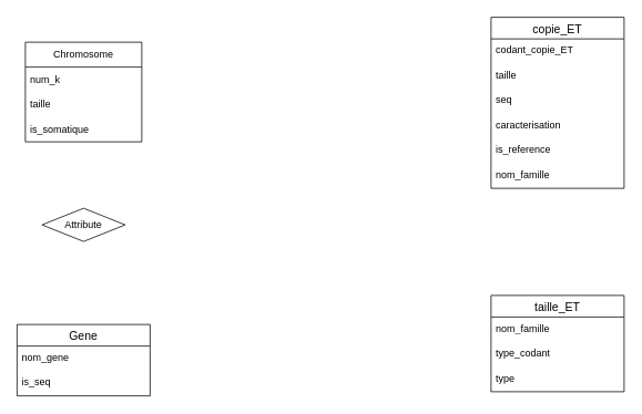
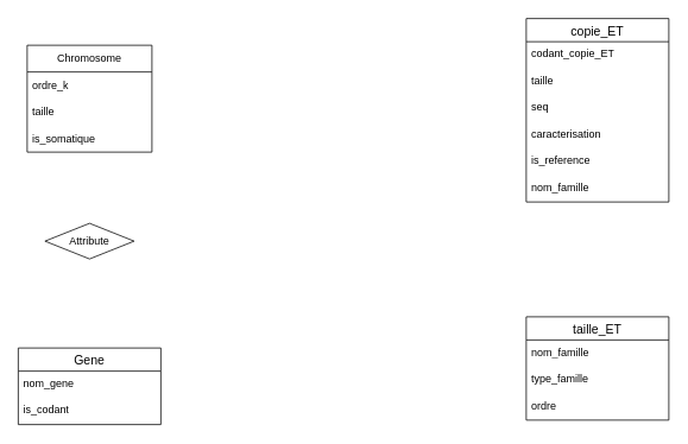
- <mxCell id="3" value="num_k" style="text;strokeColor=none;fillColor=none;align=left;verticalAlign=middle;spacingLeft=4;spacingRight=4;overflow=hidden;points=[[0,0.5],[1,0.5]];portConstraint=eastwest;rotatable=0;whiteSpace=wrap;html=1;" vertex="1" parent="2"><mxGeometry y="30" width="140" height="30" as="geometry" /></mxCell>
+ <mxCell id="3" value="ordre_k" style="text;strokeColor=none;fillColor=none;align=left;verticalAlign=middle;spacingLeft=4;spacingRight=4;overflow=hidden;points=[[0,0.5],[1,0.5]];portConstraint=eastwest;rotatable=0;whiteSpace=wrap;html=1;" vertex="1" parent="2"><mxGeometry y="30" width="140" height="30" as="geometry" /></mxCell>
- <mxCell id="8" value="type_codant" style="text;strokeColor=none;fillColor=none;spacingLeft=4;spacingRight=4;overflow=hidden;rotatable=0;points=[[0,0.5],[1,0.5]];portConstraint=eastwest;fontSize=12;whiteSpace=wrap;html=1;" vertex="1" parent="6"><mxGeometry y="56" width="160" height="30" as="geometry" /></mxCell>
+ <mxCell id="8" value="type_famille" style="text;strokeColor=none;fillColor=none;spacingLeft=4;spacingRight=4;overflow=hidden;rotatable=0;points=[[0,0.5],[1,0.5]];portConstraint=eastwest;fontSize=12;whiteSpace=wrap;html=1;" vertex="1" parent="6"><mxGeometry y="56" width="160" height="30" as="geometry" /></mxCell>
- <mxCell id="9" value="type" style="text;strokeColor=none;fillColor=none;spacingLeft=4;spacingRight=4;overflow=hidden;rotatable=0;points=[[0,0.5],[1,0.5]];portConstraint=eastwest;fontSize=12;whiteSpace=wrap;html=1;" vertex="1" parent="6"><mxGeometry y="86" width="160" height="30" as="geometry" /></mxCell>
+ <mxCell id="9" value="ordre" style="text;strokeColor=none;fillColor=none;spacingLeft=4;spacingRight=4;overflow=hidden;rotatable=0;points=[[0,0.5],[1,0.5]];portConstraint=eastwest;fontSize=12;whiteSpace=wrap;html=1;" vertex="1" parent="6"><mxGeometry y="86" width="160" height="30" as="geometry" /></mxCell>
- <mxCell id="12" value="is_seq" style="text;strokeColor=none;fillColor=none;spacingLeft=4;spacingRight=4;overflow=hidden;rotatable=0;points=[[0,0.5],[1,0.5]];portConstraint=eastwest;fontSize=12;whiteSpace=wrap;html=1;" vertex="1" parent="10"><mxGeometry y="56" width="160" height="30" as="geometry" /></mxCell>
+ <mxCell id="12" value="is_codant" style="text;strokeColor=none;fillColor=none;spacingLeft=4;spacingRight=4;overflow=hidden;rotatable=0;points=[[0,0.5],[1,0.5]];portConstraint=eastwest;fontSize=12;whiteSpace=wrap;html=1;" vertex="1" parent="10"><mxGeometry y="56" width="160" height="30" as="geometry" /></mxCell>
